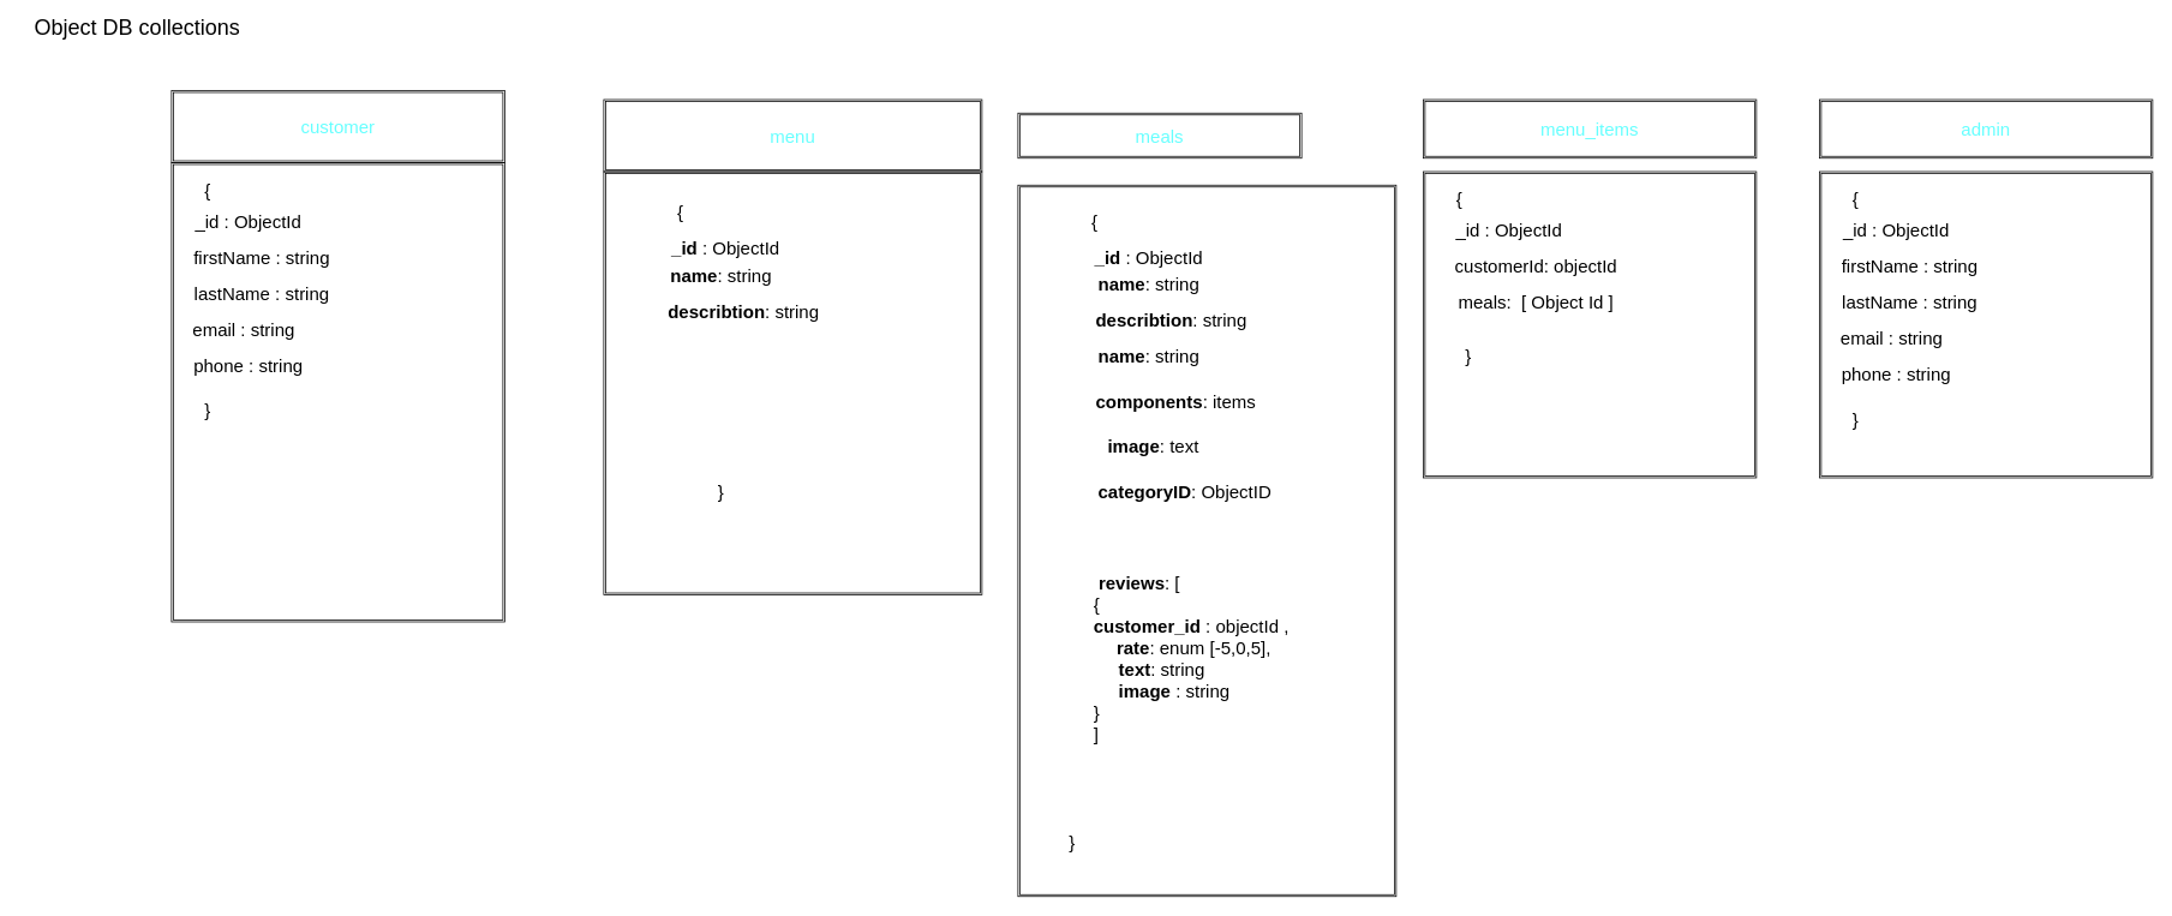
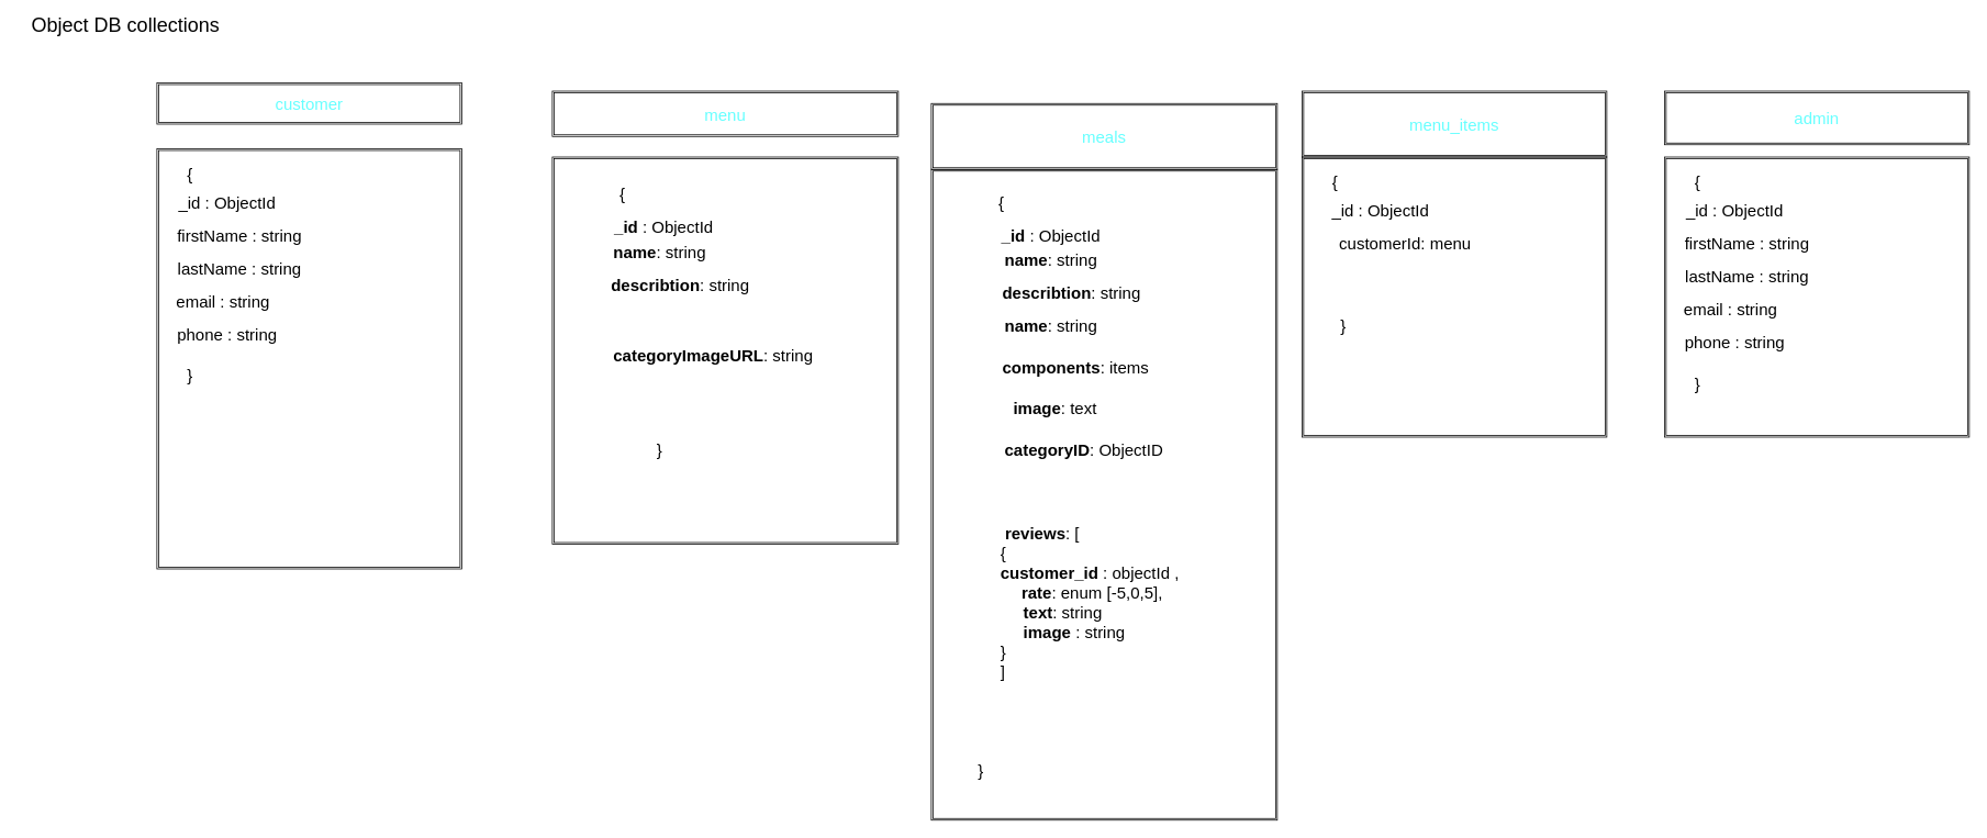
- <mxCell id="4" value="&lt;font style=&quot;font-size: 20px&quot; color=&quot;#66ffff&quot;&gt;customer&lt;/font&gt;" style="shape=ext;double=1;rounded=0;whiteSpace=wrap;html=1;fontSize=13;fillColor=none;" vertex="1" parent="1"><mxGeometry x="190" y="100" width="370" height="80" as="geometry" /></mxCell>
+ <mxCell id="4" value="&lt;font style=&quot;font-size: 20px&quot; color=&quot;#66ffff&quot;&gt;customer&lt;/font&gt;" style="shape=ext;double=1;rounded=0;whiteSpace=wrap;html=1;fontSize=13;fillColor=none;" vertex="1" parent="1"><mxGeometry x="190" y="100" width="370" height="50" as="geometry" /></mxCell>
- <mxCell id="19" value="&lt;font color=&quot;#66ffff&quot;&gt;&lt;span style=&quot;font-size: 20px&quot;&gt;menu_items&lt;/span&gt;&lt;/font&gt;" style="shape=ext;double=1;rounded=0;whiteSpace=wrap;html=1;fontSize=13;fillColor=none;" vertex="1" parent="1"><mxGeometry x="1580" y="110" width="370" height="65" as="geometry" /></mxCell>
+ <mxCell id="19" value="&lt;font color=&quot;#66ffff&quot;&gt;&lt;span style=&quot;font-size: 20px&quot;&gt;menu_items&lt;/span&gt;&lt;/font&gt;" style="shape=ext;double=1;rounded=0;whiteSpace=wrap;html=1;fontSize=13;fillColor=none;" vertex="1" parent="1"><mxGeometry x="1580" y="110" width="370" height="80" as="geometry" /></mxCell>
- <mxCell id="17" value="&lt;font color=&quot;#66ffff&quot;&gt;&lt;span style=&quot;font-size: 20px&quot;&gt;menu&lt;/span&gt;&lt;/font&gt;" style="shape=ext;double=1;rounded=0;whiteSpace=wrap;html=1;fontSize=13;fillColor=none;" vertex="1" parent="1"><mxGeometry x="670" y="110" width="420" height="80" as="geometry" /></mxCell>
+ <mxCell id="17" value="&lt;font color=&quot;#66ffff&quot;&gt;&lt;span style=&quot;font-size: 20px&quot;&gt;menu&lt;/span&gt;&lt;/font&gt;" style="shape=ext;double=1;rounded=0;whiteSpace=wrap;html=1;fontSize=13;fillColor=none;" vertex="1" parent="1"><mxGeometry x="670" y="110" width="420" height="55" as="geometry" /></mxCell>
- <mxCell id="30" value="&lt;font color=&quot;#66ffff&quot;&gt;&lt;span style=&quot;font-size: 20px&quot;&gt;meals&lt;/span&gt;&lt;/font&gt;" style="shape=ext;double=1;rounded=0;whiteSpace=wrap;html=1;fontSize=13;fillColor=none;" vertex="1" parent="1"><mxGeometry x="1130" y="125" width="315" height="50" as="geometry" /></mxCell>
+ <mxCell id="30" value="&lt;font color=&quot;#66ffff&quot;&gt;&lt;span style=&quot;font-size: 20px&quot;&gt;meals&lt;/span&gt;&lt;/font&gt;" style="shape=ext;double=1;rounded=0;whiteSpace=wrap;html=1;fontSize=13;fillColor=none;" vertex="1" parent="1"><mxGeometry x="1130" y="125" width="420" height="80" as="geometry" /></mxCell>
- <mxCell id="21" value="customerId: objectId" style="text;html=1;align=center;verticalAlign=middle;resizable=0;points=[];autosize=1;strokeColor=none;fillColor=none;fontSize=20;" vertex="1" parent="1"><mxGeometry x="1605" y="280" width="200" height="30" as="geometry" /></mxCell>
+ <mxCell id="21" value="customerId: menu" style="text;html=1;align=center;verticalAlign=middle;resizable=0;points=[];autosize=1;strokeColor=none;fillColor=none;fontSize=20;" vertex="1" parent="1"><mxGeometry x="1605" y="280" width="200" height="30" as="geometry" /></mxCell>
- <mxCell id="22" value="meals:&amp;nbsp; [ Object Id ]" style="text;html=1;align=center;verticalAlign=middle;resizable=0;points=[];autosize=1;strokeColor=none;fillColor=none;fontSize=20;" vertex="1" parent="1"><mxGeometry x="1610" y="320" width="190" height="30" as="geometry" /></mxCell>
+ <mxCell id="38" value="&lt;b&gt;categoryImageURL&lt;/b&gt;: string" style="text;html=1;align=center;verticalAlign=middle;resizable=0;points=[];autosize=1;strokeColor=none;fillColor=none;fontSize=20;" vertex="1" parent="1"><mxGeometry x="735" y="415" width="260" height="30" as="geometry" /></mxCell>
